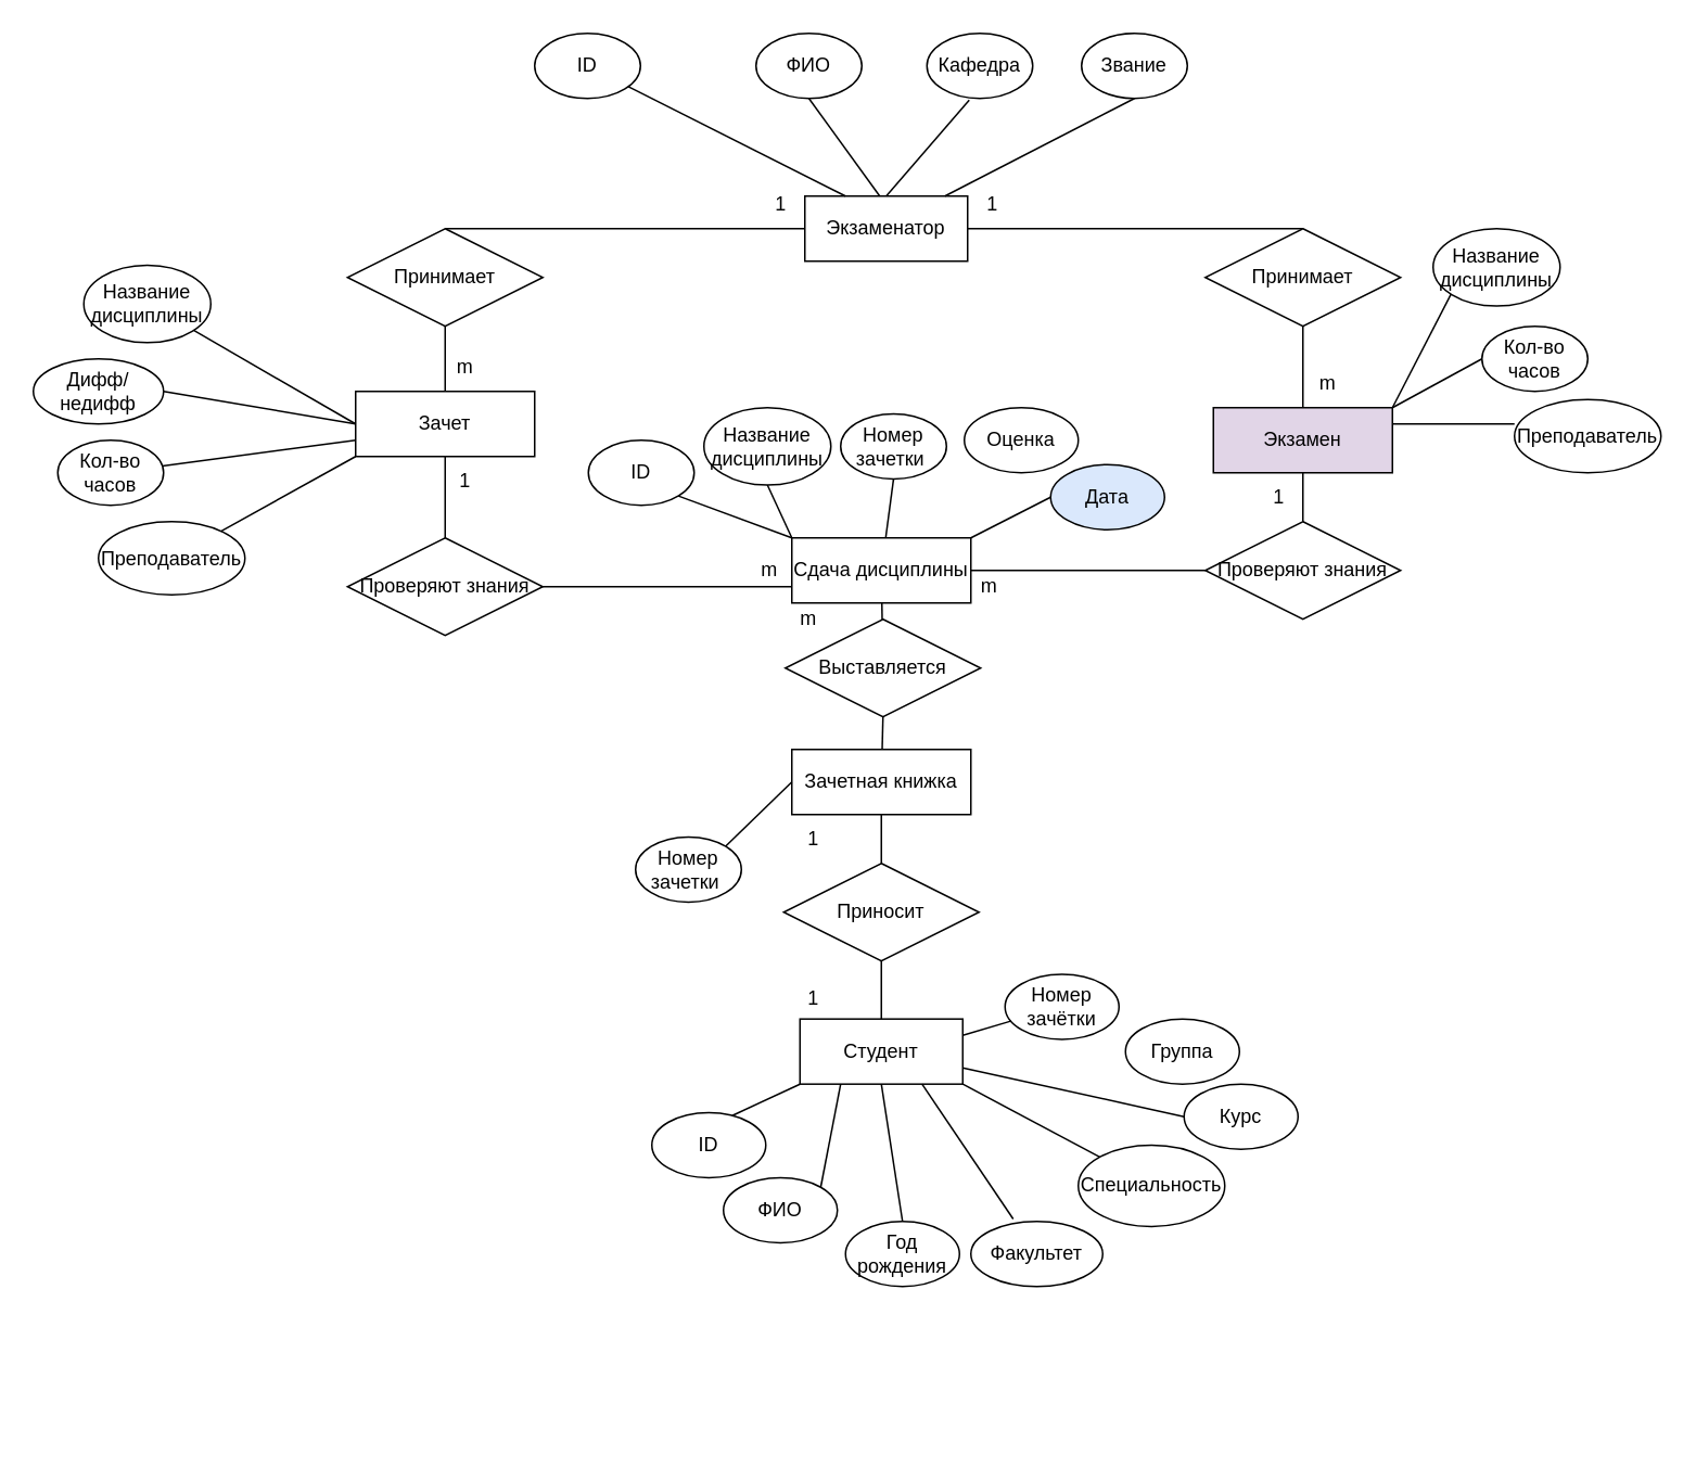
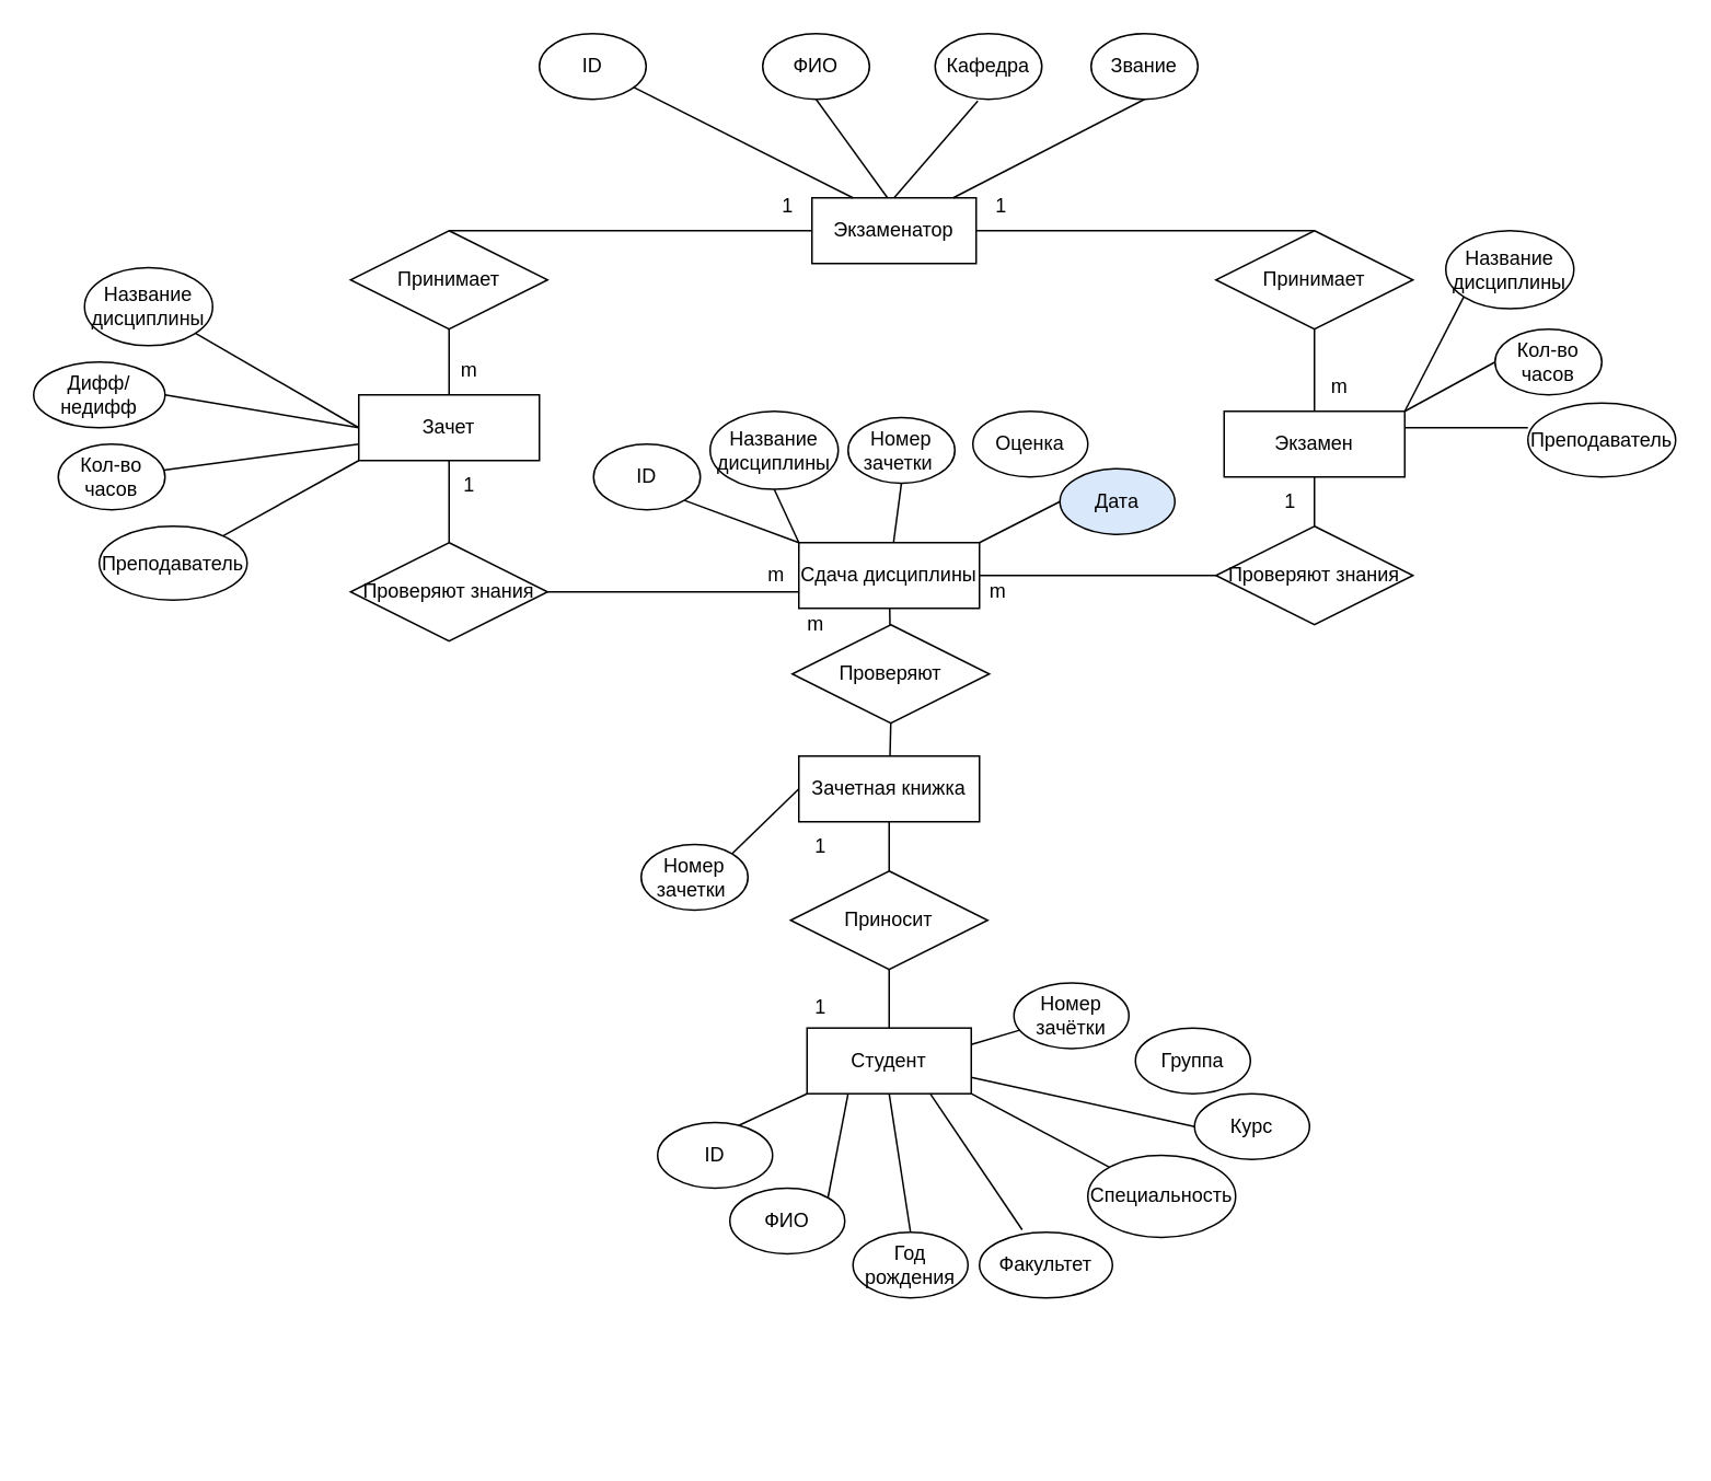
- <mxCell id="4" value="Экзамен" style="html=1;whiteSpace=wrap;fillColor=#e1d5e7;" parent="1" vertex="1"><mxGeometry x="745" y="250" width="110" height="40" as="geometry" /></mxCell>
+ <mxCell id="4" value="Экзамен" style="html=1;whiteSpace=wrap;" parent="1" vertex="1"><mxGeometry x="745" y="250" width="110" height="40" as="geometry" /></mxCell>
- <mxCell id="81" value="Выставляется" style="shape=rhombus;perimeter=rhombusPerimeter;whiteSpace=wrap;html=1;align=center;" vertex="1" parent="1"><mxGeometry x="482" y="380" width="120" height="60" as="geometry" /></mxCell>
+ <mxCell id="81" value="Проверяют" style="shape=rhombus;perimeter=rhombusPerimeter;whiteSpace=wrap;html=1;align=center;" vertex="1" parent="1"><mxGeometry x="482" y="380" width="120" height="60" as="geometry" /></mxCell>
